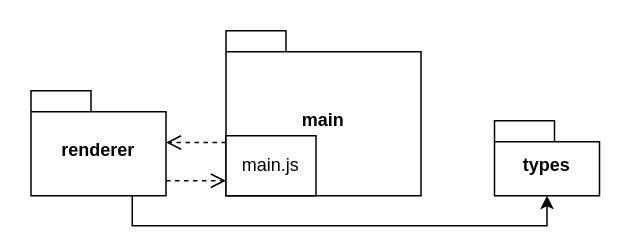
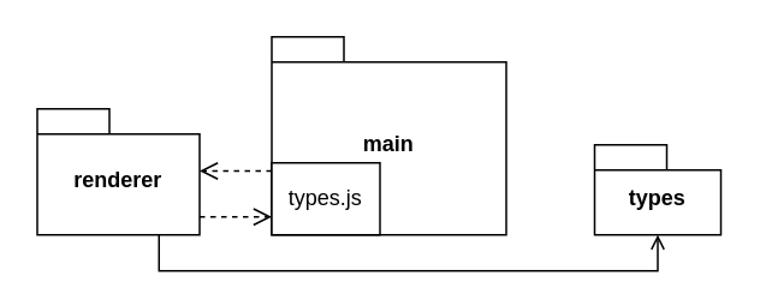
- <mxCell id="5" value="&lt;div&gt;main.js&lt;/div&gt;" style="html=1;whiteSpace=wrap;" parent="1" vertex="1"><mxGeometry x="150" y="90" width="60" height="40" as="geometry" /></mxCell>
+ <mxCell id="5" value="&lt;div&gt;types.js&lt;/div&gt;" style="html=1;whiteSpace=wrap;" parent="1" vertex="1"><mxGeometry x="150" y="90" width="60" height="40" as="geometry" /></mxCell>
- <mxCell id="6" style="edgeStyle=orthogonalEdgeStyle;rounded=0;orthogonalLoop=1;jettySize=auto;html=1;exitX=0.75;exitY=1;exitDx=0;exitDy=0;exitPerimeter=0;entryX=0.5;entryY=1;entryDx=0;entryDy=0;entryPerimeter=0;" parent="1" source="3" target="4" edge="1"><mxGeometry relative="1" as="geometry" /></mxCell>
+ <mxCell id="6" style="edgeStyle=orthogonalEdgeStyle;rounded=0;orthogonalLoop=1;jettySize=auto;html=1;exitX=0.75;exitY=1;exitDx=0;exitDy=0;exitPerimeter=0;entryX=0.5;entryY=1;entryDx=0;entryDy=0;entryPerimeter=0;endArrow=open;" parent="1" source="3" target="4" edge="1"><mxGeometry relative="1" as="geometry" /></mxCell>
